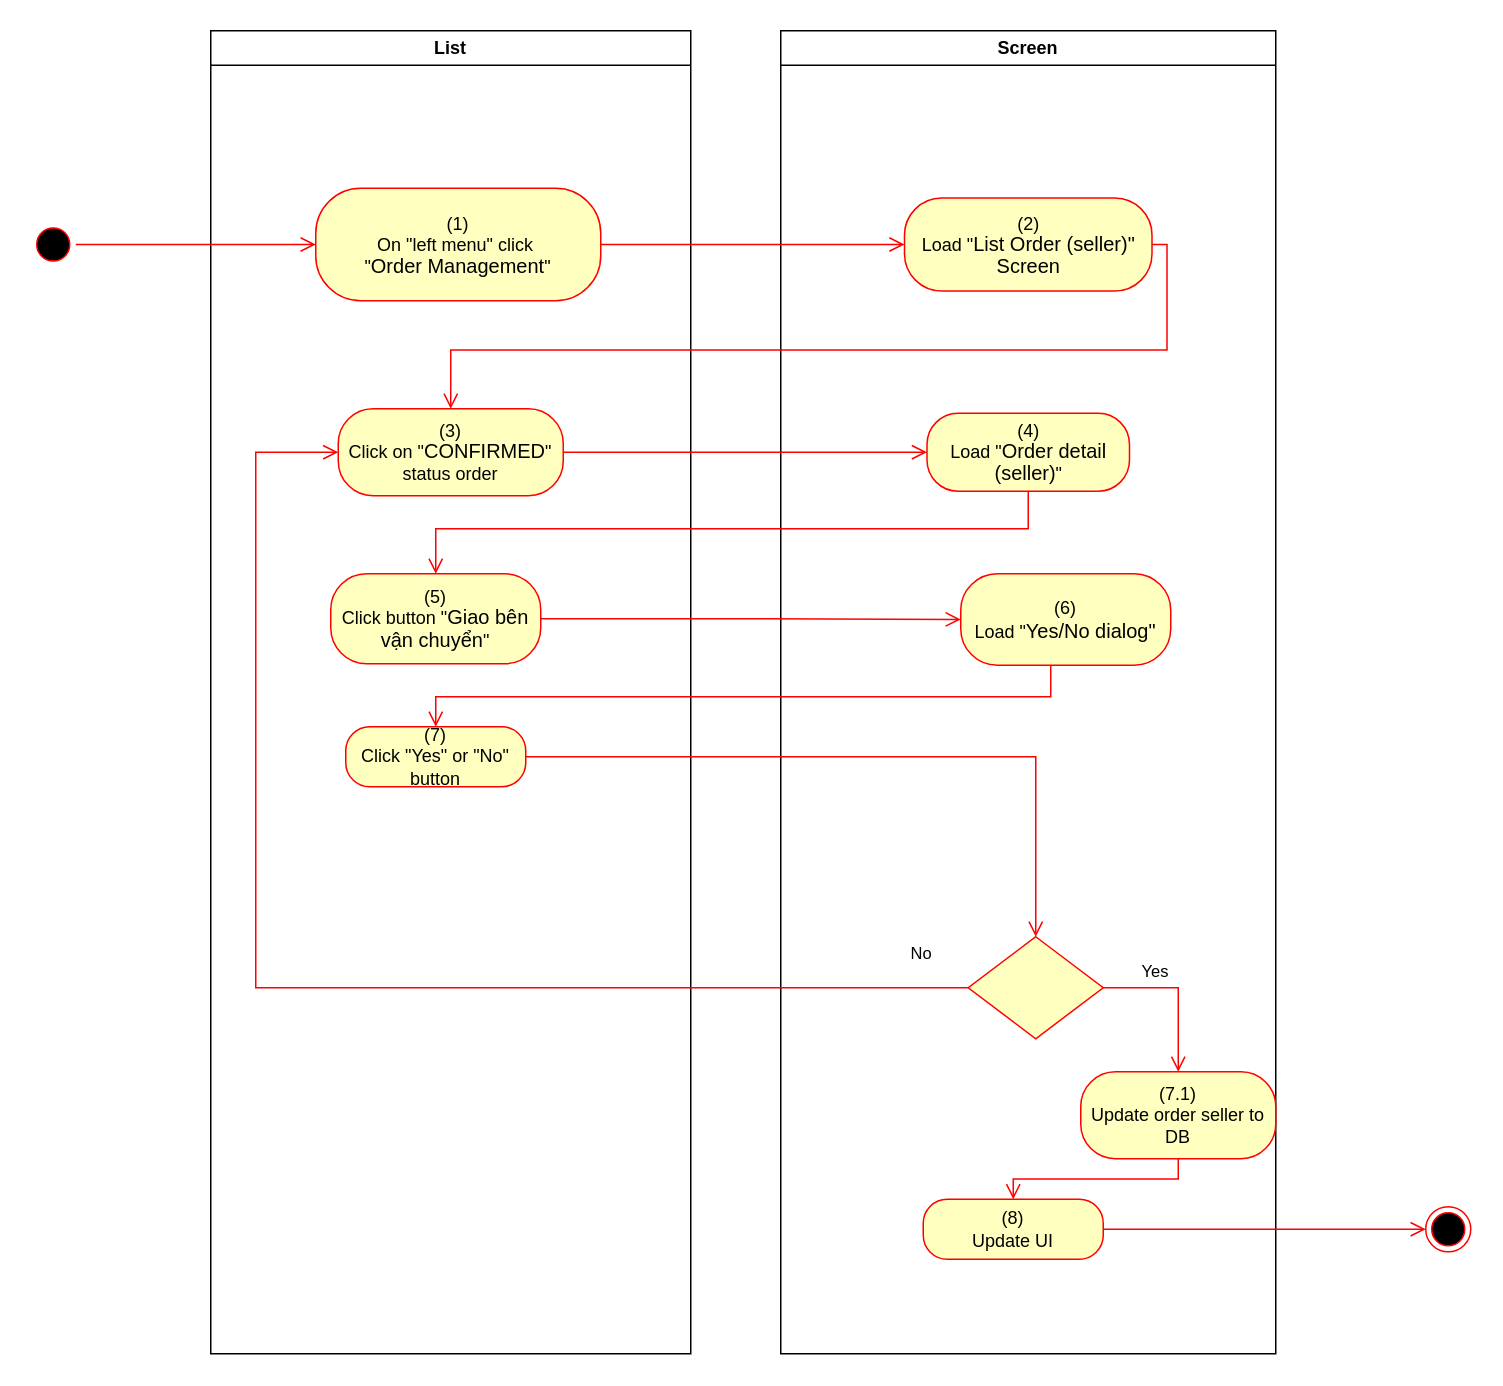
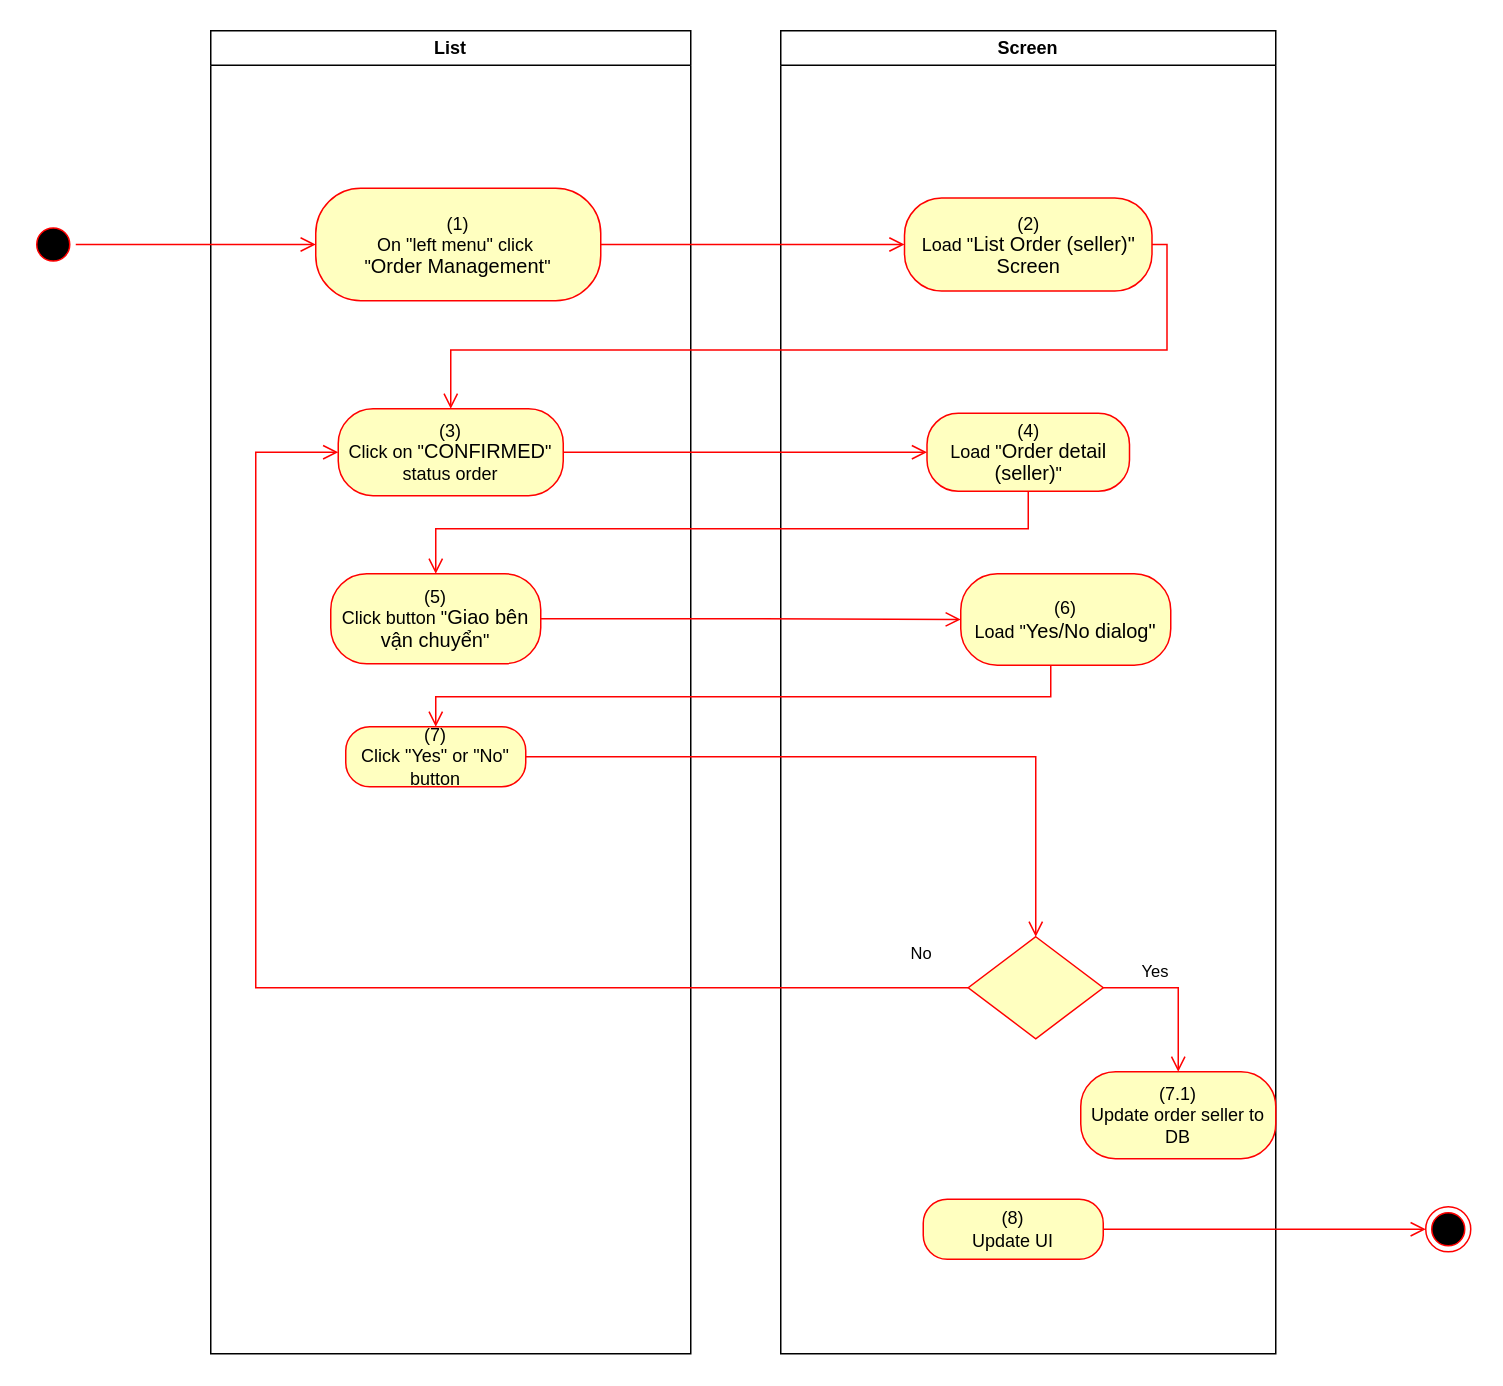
- <mxCell id="20" value="" style="edgeStyle=orthogonalEdgeStyle;html=1;verticalAlign=bottom;endArrow=open;endSize=8;strokeColor=#ff0000;rounded=0;exitX=0.5;exitY=1;exitDx=0;exitDy=0;entryX=0.5;entryY=0;entryDx=0;entryDy=0;" edge="1" parent="1" source="18" target="19"><mxGeometry relative="1" as="geometry"><mxPoint x="170" y="676" as="targetPoint" /></mxGeometry></mxCell>
